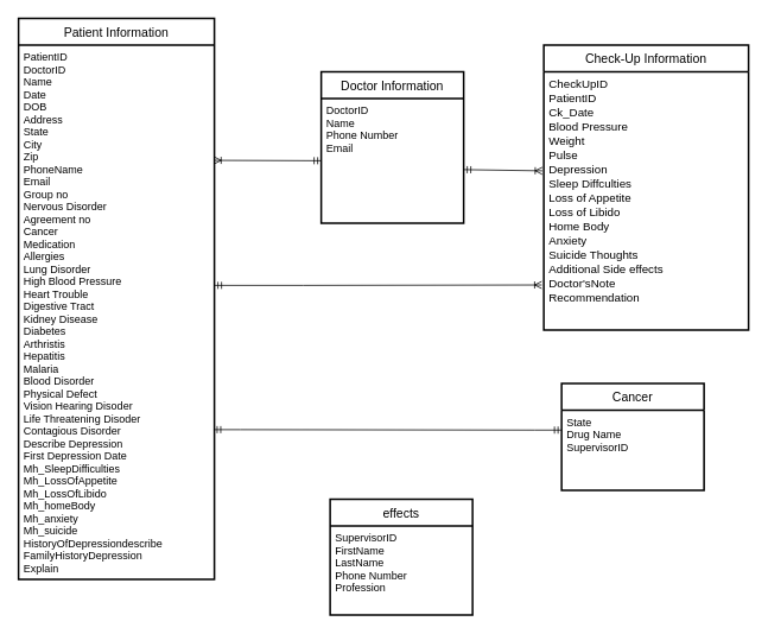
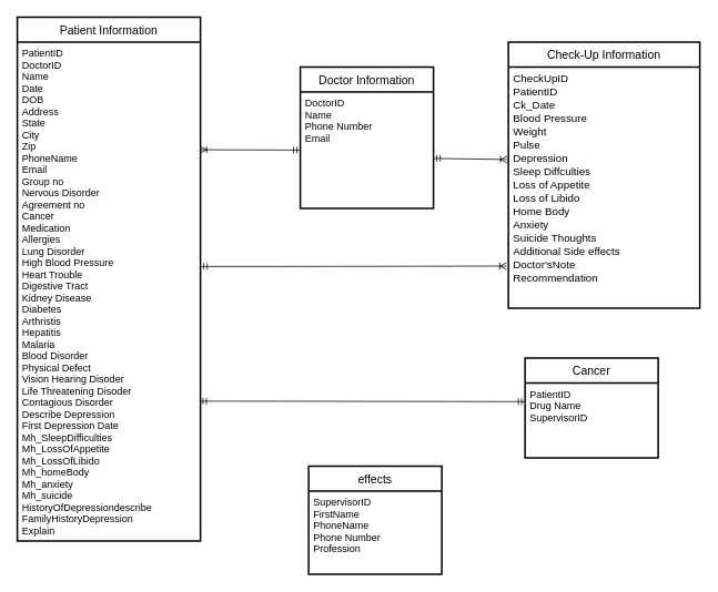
- <mxCell id="8" value="State&#10;Drug Name&#10;SupervisorID" style="align=left;strokeColor=none;fillColor=none;spacingLeft=4;fontSize=12;verticalAlign=top;resizable=0;rotatable=0;part=1;rounded=0;" parent="7" vertex="1"><mxGeometry y="30" width="160" height="90" as="geometry" /></mxCell>
+ <mxCell id="8" value="PatientID&#10;Drug Name&#10;SupervisorID" style="align=left;strokeColor=none;fillColor=none;spacingLeft=4;fontSize=12;verticalAlign=top;resizable=0;rotatable=0;part=1;rounded=0;" parent="7" vertex="1"><mxGeometry y="30" width="160" height="90" as="geometry" /></mxCell>
- <mxCell id="3" value="SupervisorID&#10;FirstName&#10;LastName&#10;Phone Number&#10;Profession" style="align=left;strokeColor=none;fillColor=none;spacingLeft=4;fontSize=12;verticalAlign=top;resizable=0;rotatable=0;part=1;" parent="2" vertex="1"><mxGeometry y="30" width="160" height="100" as="geometry" /></mxCell>
+ <mxCell id="3" value="SupervisorID&#10;FirstName&#10;PhoneName&#10;Phone Number&#10;Profession" style="align=left;strokeColor=none;fillColor=none;spacingLeft=4;fontSize=12;verticalAlign=top;resizable=0;rotatable=0;part=1;" parent="2" vertex="1"><mxGeometry y="30" width="160" height="100" as="geometry" /></mxCell>
